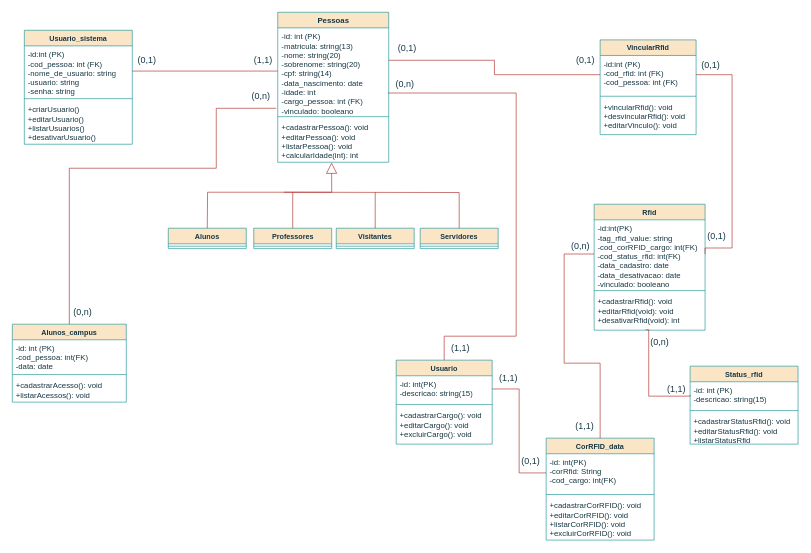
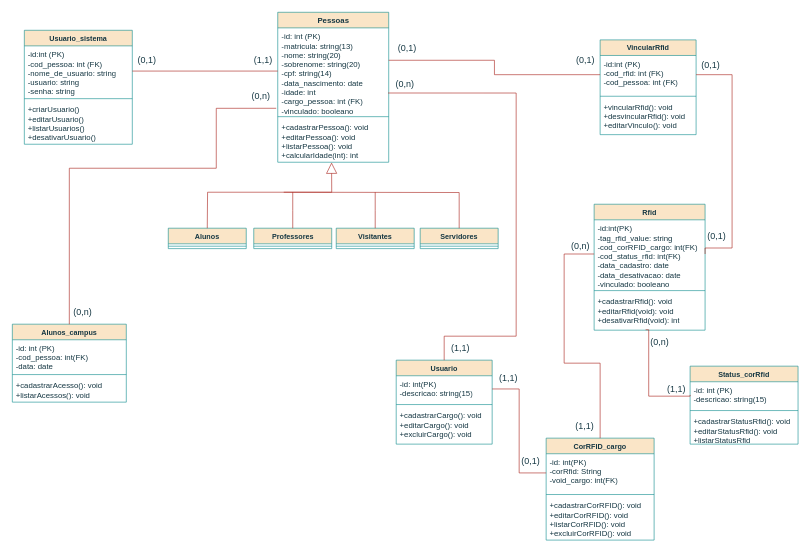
- <mxCell id="14" value="Status_rfid" style="swimlane;fontStyle=1;align=center;verticalAlign=top;childLayout=stackLayout;horizontal=1;startSize=26;horizontalStack=0;resizeParent=1;resizeParentMax=0;resizeLast=0;collapsible=1;marginBottom=0;whiteSpace=wrap;html=1;strokeColor=#0F8B8D;fontColor=#143642;fillColor=#FAE5C7;labelBackgroundColor=none;" vertex="1" parent="1"><mxGeometry x="1150" y="610" width="180" height="130" as="geometry" /></mxCell>
+ <mxCell id="14" value="Status_corRfid" style="swimlane;fontStyle=1;align=center;verticalAlign=top;childLayout=stackLayout;horizontal=1;startSize=26;horizontalStack=0;resizeParent=1;resizeParentMax=0;resizeLast=0;collapsible=1;marginBottom=0;whiteSpace=wrap;html=1;strokeColor=#0F8B8D;fontColor=#143642;fillColor=#FAE5C7;labelBackgroundColor=none;" vertex="1" parent="1"><mxGeometry x="1150" y="610" width="180" height="130" as="geometry" /></mxCell>
- <mxCell id="61" value="CorRFID_data" style="swimlane;fontStyle=1;align=center;verticalAlign=top;childLayout=stackLayout;horizontal=1;startSize=26;horizontalStack=0;resizeParent=1;resizeParentMax=0;resizeLast=0;collapsible=1;marginBottom=0;whiteSpace=wrap;html=1;strokeColor=#0F8B8D;fontColor=#143642;fillColor=#FAE5C7;labelBackgroundColor=none;" vertex="1" parent="1"><mxGeometry x="910" y="730" width="180" height="170" as="geometry" /></mxCell>
+ <mxCell id="61" value="CorRFID_cargo" style="swimlane;fontStyle=1;align=center;verticalAlign=top;childLayout=stackLayout;horizontal=1;startSize=26;horizontalStack=0;resizeParent=1;resizeParentMax=0;resizeLast=0;collapsible=1;marginBottom=0;whiteSpace=wrap;html=1;strokeColor=#0F8B8D;fontColor=#143642;fillColor=#FAE5C7;labelBackgroundColor=none;" vertex="1" parent="1"><mxGeometry x="910" y="730" width="180" height="170" as="geometry" /></mxCell>
- <mxCell id="62" value="-id: int(PK)&lt;div style=&quot;font-size: 13px;&quot;&gt;-corRfid: String&lt;br style=&quot;font-size: 13px;&quot;&gt;&lt;/div&gt;&lt;div style=&quot;font-size: 13px;&quot;&gt;-cod_cargo: int(FK)&lt;/div&gt;" style="text;strokeColor=none;fillColor=none;align=left;verticalAlign=top;spacingLeft=4;spacingRight=4;overflow=hidden;rotatable=0;points=[[0,0.5],[1,0.5]];portConstraint=eastwest;whiteSpace=wrap;html=1;fontColor=#143642;fontSize=13;labelBackgroundColor=none;" vertex="1" parent="61"><mxGeometry y="26" width="180" height="64" as="geometry" /></mxCell>
+ <mxCell id="62" value="-id: int(PK)&lt;div style=&quot;font-size: 13px;&quot;&gt;-corRfid: String&lt;br style=&quot;font-size: 13px;&quot;&gt;&lt;/div&gt;&lt;div style=&quot;font-size: 13px;&quot;&gt;-void_cargo: int(FK)&lt;/div&gt;" style="text;strokeColor=none;fillColor=none;align=left;verticalAlign=top;spacingLeft=4;spacingRight=4;overflow=hidden;rotatable=0;points=[[0,0.5],[1,0.5]];portConstraint=eastwest;whiteSpace=wrap;html=1;fontColor=#143642;fontSize=13;labelBackgroundColor=none;" vertex="1" parent="61"><mxGeometry y="26" width="180" height="64" as="geometry" /></mxCell>
